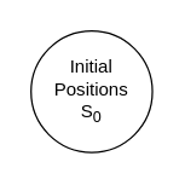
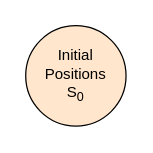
- <mxCell id="2" value="Initial&lt;br&gt;Positions&lt;br&gt;S&lt;sub&gt;0&lt;/sub&gt;" style="ellipse;whiteSpace=wrap;html=1;aspect=fixed;rotation=0;" parent="1" vertex="1"><mxGeometry y="20" width="80" height="80" as="geometry" x="20" /></mxCell>
+ <mxCell id="2" value="Initial&lt;br&gt;Positions&lt;br&gt;S&lt;sub&gt;0&lt;/sub&gt;" style="ellipse;whiteSpace=wrap;html=1;aspect=fixed;rotation=0;fillColor=#ffe6cc;" parent="1" vertex="1"><mxGeometry y="20" width="80" height="80" as="geometry" x="20" /></mxCell>
